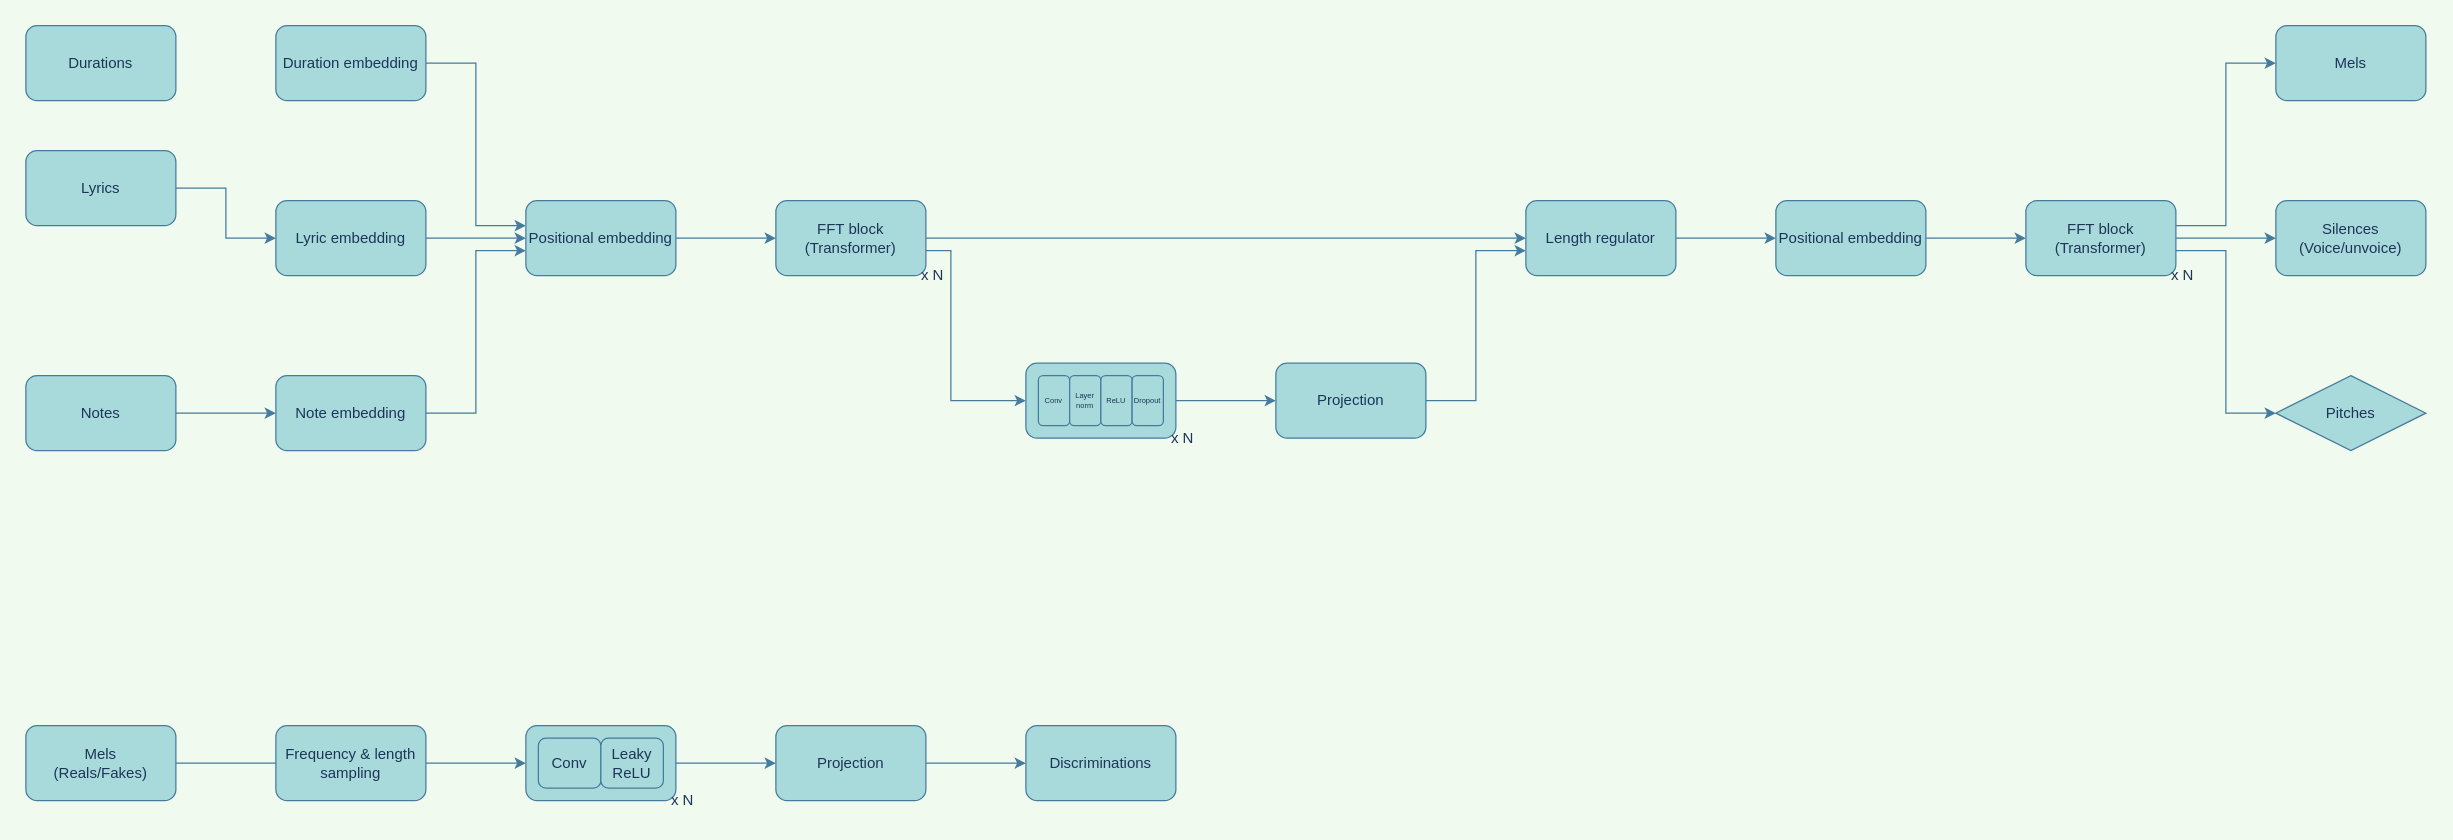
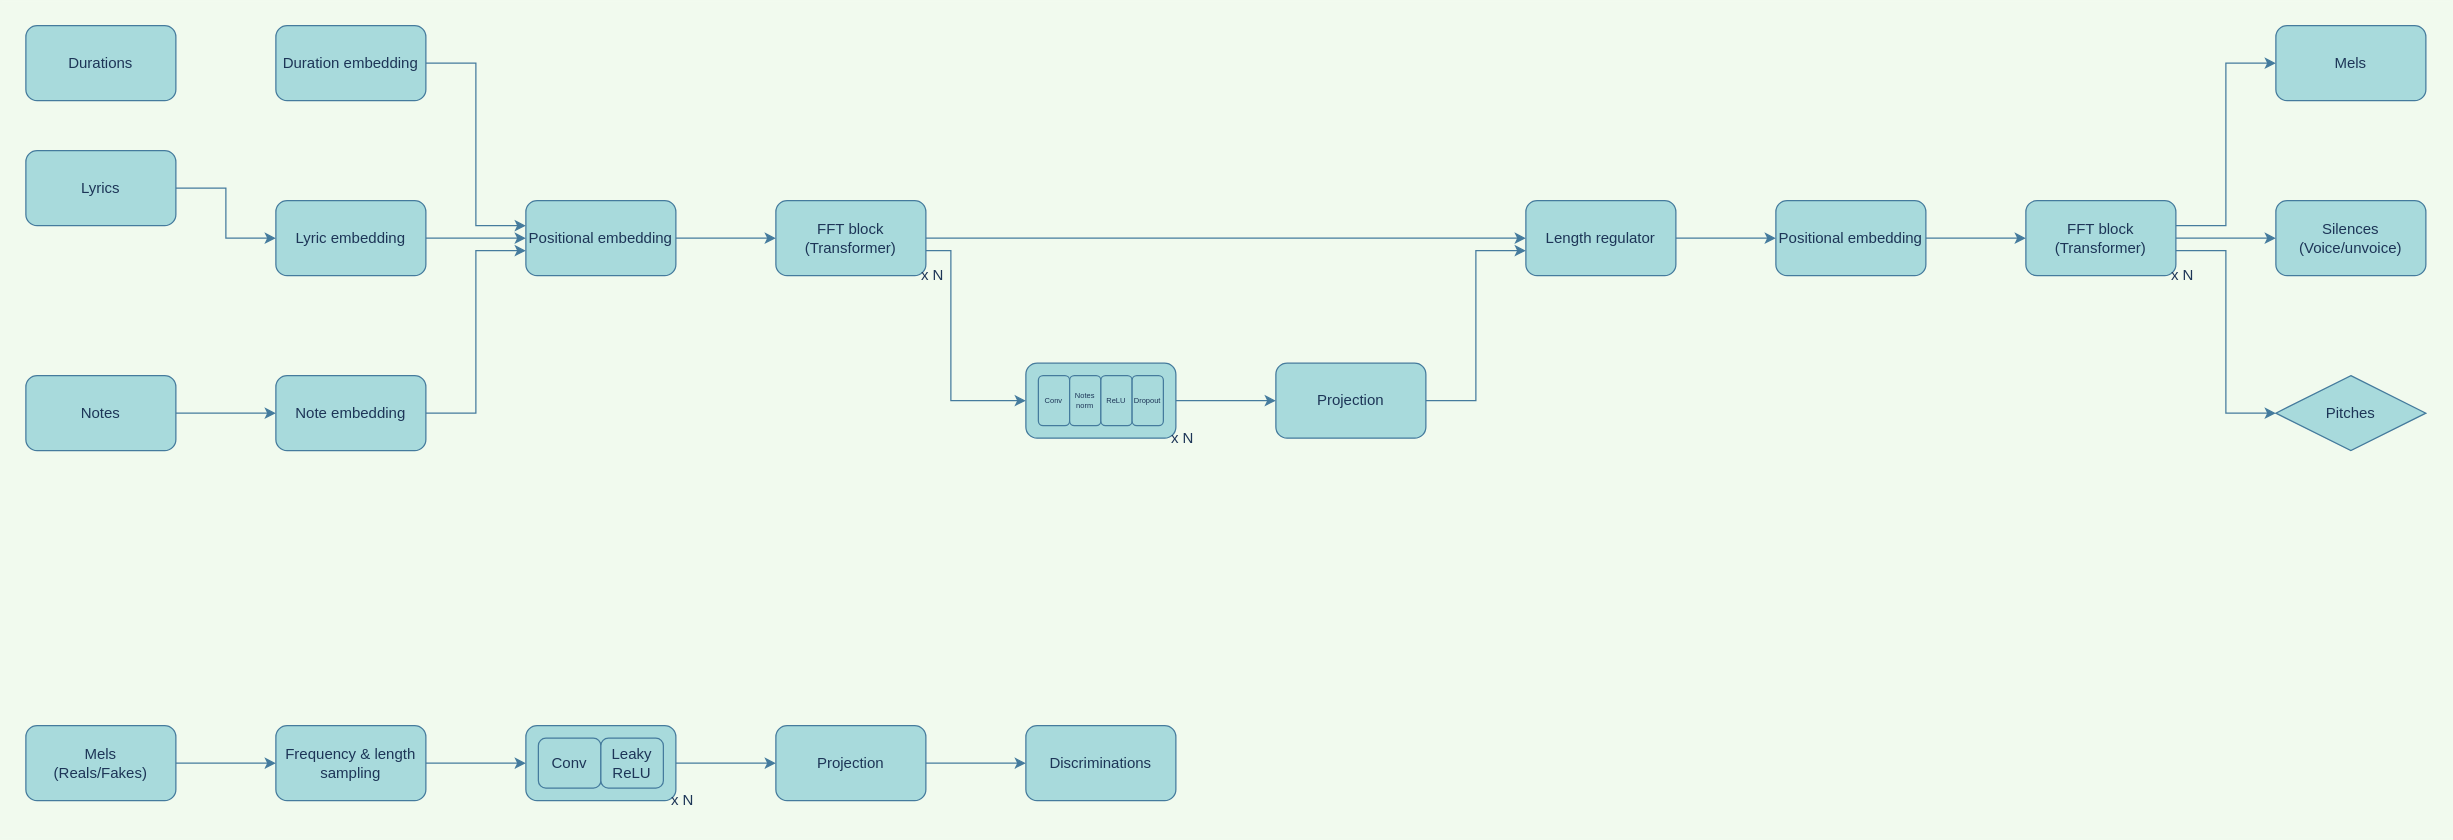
- <mxCell id="33" value="Layer norm" style="whiteSpace=wrap;html=1;rounded=1;align=center;fontSize=6;fillColor=#A8DADC;strokeColor=#457B9D;fontColor=#1D3557;" vertex="1" parent="1"><mxGeometry x="855" y="300" width="25" height="40" as="geometry" /></mxCell>
+ <mxCell id="33" value="Notes norm" style="whiteSpace=wrap;html=1;rounded=1;align=center;fontSize=6;fillColor=#A8DADC;strokeColor=#457B9D;fontColor=#1D3557;" vertex="1" parent="1"><mxGeometry x="855" y="300" width="25" height="40" as="geometry" /></mxCell>
- <mxCell id="50" style="edgeStyle=orthogonalEdgeStyle;rounded=0;orthogonalLoop=1;jettySize=auto;html=1;fontSize=12;labelBackgroundColor=#F1FAEE;strokeColor=#457B9D;fontColor=#1D3557;endArrow=none;" edge="1" parent="1" source="51" target="41"><mxGeometry relative="1" as="geometry" /></mxCell>
+ <mxCell id="50" style="edgeStyle=orthogonalEdgeStyle;rounded=0;orthogonalLoop=1;jettySize=auto;html=1;fontSize=12;labelBackgroundColor=#F1FAEE;strokeColor=#457B9D;fontColor=#1D3557;" edge="1" parent="1" source="51" target="41"><mxGeometry relative="1" as="geometry" /></mxCell>
